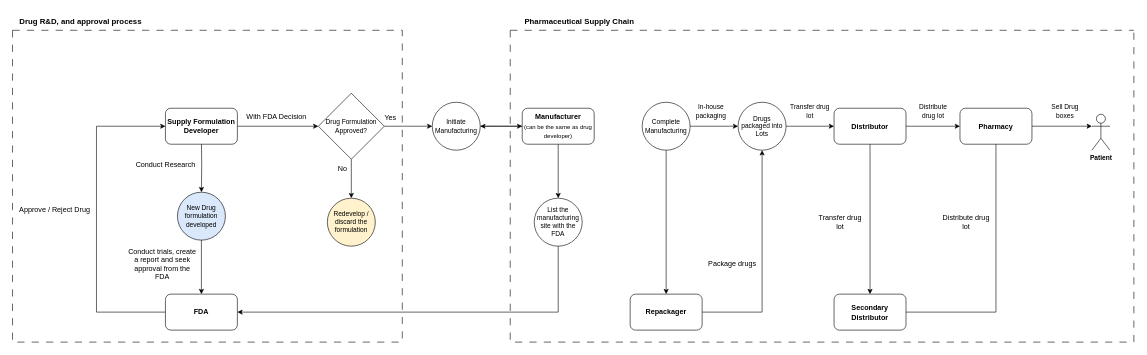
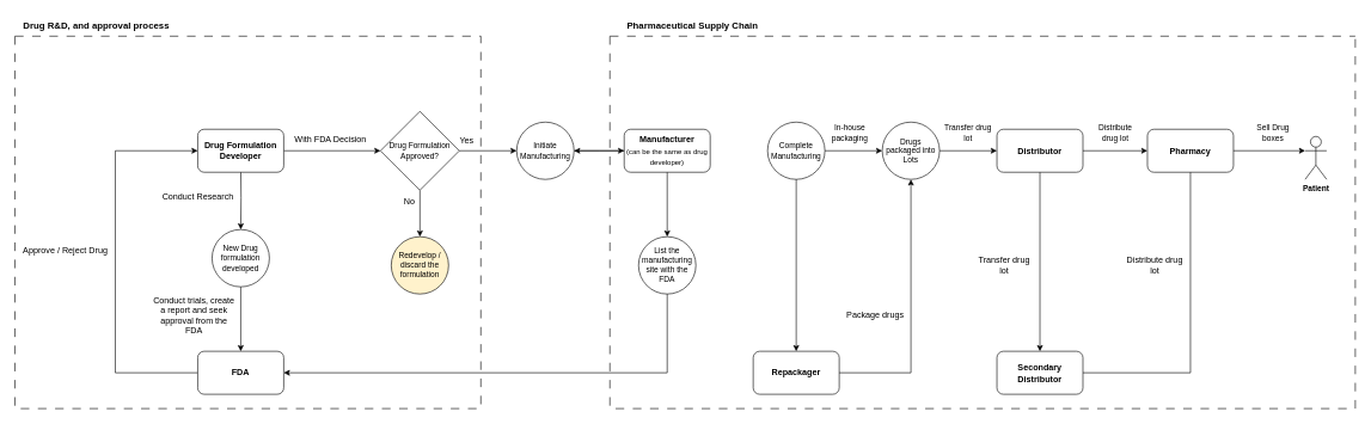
- <mxCell id="6" value="&lt;b style=&quot;border-color: var(--border-color);&quot;&gt;Supply Formulation Developer&lt;/b&gt;" style="rounded=1;whiteSpace=wrap;html=1;" vertex="1" parent="1"><mxGeometry x="275" y="180" width="120" height="60" as="geometry" /></mxCell>
+ <mxCell id="6" value="&lt;b style=&quot;border-color: var(--border-color);&quot;&gt;Drug Formulation Developer&lt;/b&gt;" style="rounded=1;whiteSpace=wrap;html=1;" vertex="1" parent="1"><mxGeometry x="275" y="180" width="120" height="60" as="geometry" /></mxCell>
- <mxCell id="19" value="&lt;font style=&quot;font-size: 11px;&quot;&gt;New Drug formulation developed&lt;/font&gt;" style="ellipse;whiteSpace=wrap;html=1;aspect=fixed;fillColor=#dae8fc;" vertex="1" parent="16"><mxGeometry x="275" y="270" width="80" height="80" as="geometry" /></mxCell>
+ <mxCell id="19" value="&lt;font style=&quot;font-size: 11px;&quot;&gt;New Drug formulation developed&lt;/font&gt;" style="ellipse;whiteSpace=wrap;html=1;aspect=fixed;" vertex="1" parent="16"><mxGeometry x="275" y="270" width="80" height="80" as="geometry" /></mxCell>
